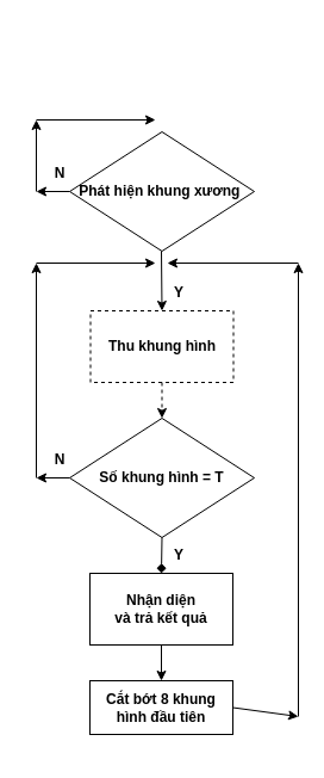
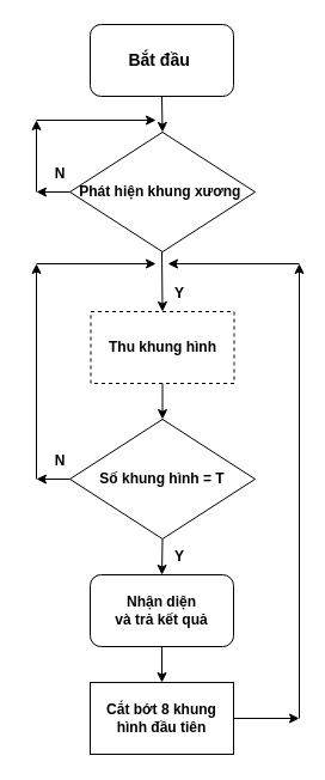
+ <mxCell id="2" value="&lt;b&gt;&lt;font style=&quot;font-size: 14px;&quot;&gt;Bắt đầu&amp;nbsp;&lt;/font&gt;&lt;/b&gt;" style="rounded=1;whiteSpace=wrap;html=1;" parent="1" vertex="1"><mxGeometry x="75" y="20" width="120" height="60" as="geometry" /></mxCell>
+ <mxCell id="6" value="" style="endArrow=classic;html=1;rounded=0;exitX=0.5;exitY=1;exitDx=0;exitDy=0;entryX=0.5;entryY=0;entryDx=0;entryDy=0;" parent="1" source="2" target="4" edge="1"><mxGeometry width="50" height="50" relative="1" as="geometry"><mxPoint x="110" y="300" as="sourcePoint" /><mxPoint x="160" y="250" as="targetPoint" /></mxGeometry></mxCell>
- <mxCell id="8" value="" style="endArrow=classic;html=1;rounded=0;exitX=0.5;exitY=1;exitDx=0;exitDy=0;entryX=0.5;entryY=0;entryDx=0;entryDy=0;dashed=1;" parent="1" source="3" target="5" edge="1"><mxGeometry width="50" height="50" relative="1" as="geometry"><mxPoint x="230" y="350" as="sourcePoint" /><mxPoint x="280" y="300" as="targetPoint" /></mxGeometry></mxCell>
+ <mxCell id="8" value="" style="endArrow=classic;html=1;rounded=0;exitX=0.5;exitY=1;exitDx=0;exitDy=0;entryX=0.5;entryY=0;entryDx=0;entryDy=0;" parent="1" source="3" target="5" edge="1"><mxGeometry width="50" height="50" relative="1" as="geometry"><mxPoint x="230" y="350" as="sourcePoint" /><mxPoint x="280" y="300" as="targetPoint" /></mxGeometry></mxCell>
- <mxCell id="15" value="" style="endArrow=diamond;html=1;rounded=0;exitX=0.5;exitY=1;exitDx=0;exitDy=0;entryX=0.5;entryY=0;entryDx=0;entryDy=0;" parent="1" source="5" target="14" edge="1"><mxGeometry width="50" height="50" relative="1" as="geometry"><mxPoint x="110" y="500" as="sourcePoint" /><mxPoint x="160" y="450" as="targetPoint" /></mxGeometry></mxCell>
+ <mxCell id="15" value="" style="endArrow=classic;html=1;rounded=0;exitX=0.5;exitY=1;exitDx=0;exitDy=0;entryX=0.5;entryY=0;entryDx=0;entryDy=0;" parent="1" source="5" target="14" edge="1"><mxGeometry width="50" height="50" relative="1" as="geometry"><mxPoint x="110" y="500" as="sourcePoint" /><mxPoint x="160" y="450" as="targetPoint" /></mxGeometry></mxCell>
- <mxCell id="14" value="&lt;b&gt;Nhận diện&lt;br&gt;và trả kết quả&lt;br&gt;&lt;/b&gt;" style="rounded=0;whiteSpace=wrap;html=1;" parent="1" vertex="1"><mxGeometry x="75" y="480" width="120" height="60" as="geometry" /></mxCell>
+ <mxCell id="14" value="&lt;b&gt;Nhận diện&lt;br&gt;và trả kết quả&lt;br&gt;&lt;/b&gt;" style="whiteSpace=wrap;html=1;rounded=1;" parent="1" vertex="1"><mxGeometry x="75" y="480" width="120" height="60" as="geometry" /></mxCell>
- <mxCell id="21" value="&lt;b&gt;Cắt bớt 8 khung hình đầu tiên&lt;/b&gt;" style="rounded=0;whiteSpace=wrap;html=1;" parent="1" vertex="1"><mxGeometry x="75" y="570" width="120" height="45" as="geometry" /></mxCell>
+ <mxCell id="21" value="&lt;b&gt;Cắt bớt 8 khung hình đầu tiên&lt;/b&gt;" style="rounded=0;whiteSpace=wrap;html=1;" parent="1" vertex="1"><mxGeometry x="75" y="570" width="120" height="60" as="geometry" /></mxCell>
